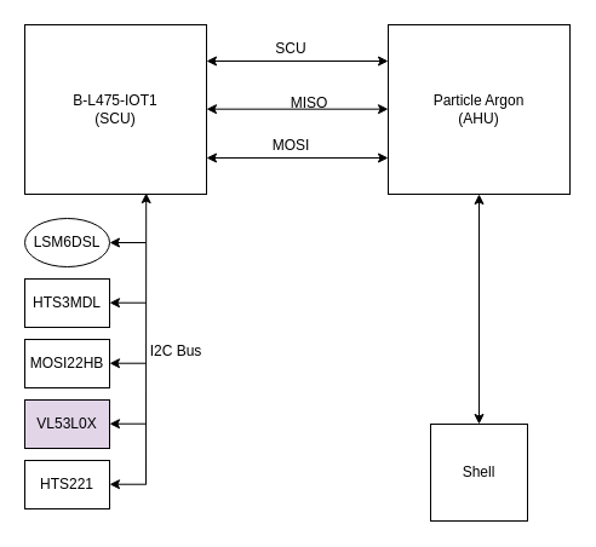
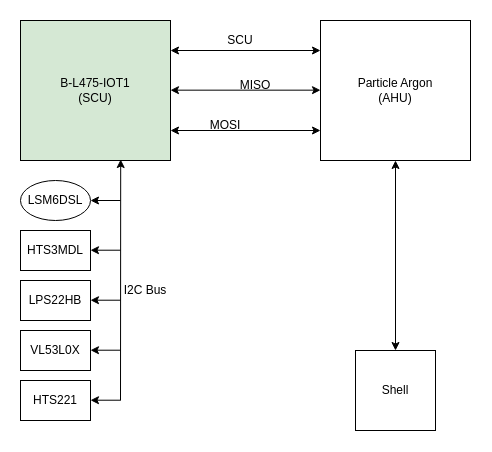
- <mxCell id="2" value="B-L475-IOT1&lt;br&gt;(SCU)&lt;br&gt;" style="rounded=0;whiteSpace=wrap;html=1;" parent="1" vertex="1"><mxGeometry x="20" y="20" width="150" height="140" as="geometry" /></mxCell>
+ <mxCell id="2" value="B-L475-IOT1&lt;br&gt;(SCU)&lt;br&gt;" style="rounded=0;whiteSpace=wrap;html=1;fillColor=#d5e8d4;" parent="1" vertex="1"><mxGeometry x="20" y="20" width="150" height="140" as="geometry" /></mxCell>
- <mxCell id="22" value="MOSI" style="text;html=1;strokeColor=none;fillColor=none;align=center;verticalAlign=middle;whiteSpace=wrap;rounded=0;" parent="1" vertex="1"><mxGeometry x="220" y="110" width="40" height="20" as="geometry" /></mxCell>
+ <mxCell id="22" value="MOSI" style="text;html=1;strokeColor=none;fillColor=none;align=center;verticalAlign=middle;whiteSpace=wrap;rounded=0;" parent="1" vertex="1"><mxGeometry x="205" y="115" width="40" height="20" as="geometry" /></mxCell>
- <mxCell id="5" value="MOSI22HB" style="rounded=0;whiteSpace=wrap;html=1;" parent="1" vertex="1"><mxGeometry x="20" y="280" width="70" height="40" as="geometry" /></mxCell>
+ <mxCell id="5" value="LPS22HB" style="rounded=0;whiteSpace=wrap;html=1;" parent="1" vertex="1"><mxGeometry x="20" y="280" width="70" height="40" as="geometry" /></mxCell>
- <mxCell id="6" value="VL53L0X" style="rounded=0;whiteSpace=wrap;html=1;fillColor=#e1d5e7;" parent="1" vertex="1"><mxGeometry x="20" y="330" width="70" height="40" as="geometry" /></mxCell>
+ <mxCell id="6" value="VL53L0X" style="rounded=0;whiteSpace=wrap;html=1;" parent="1" vertex="1"><mxGeometry x="20" y="330" width="70" height="40" as="geometry" /></mxCell>
